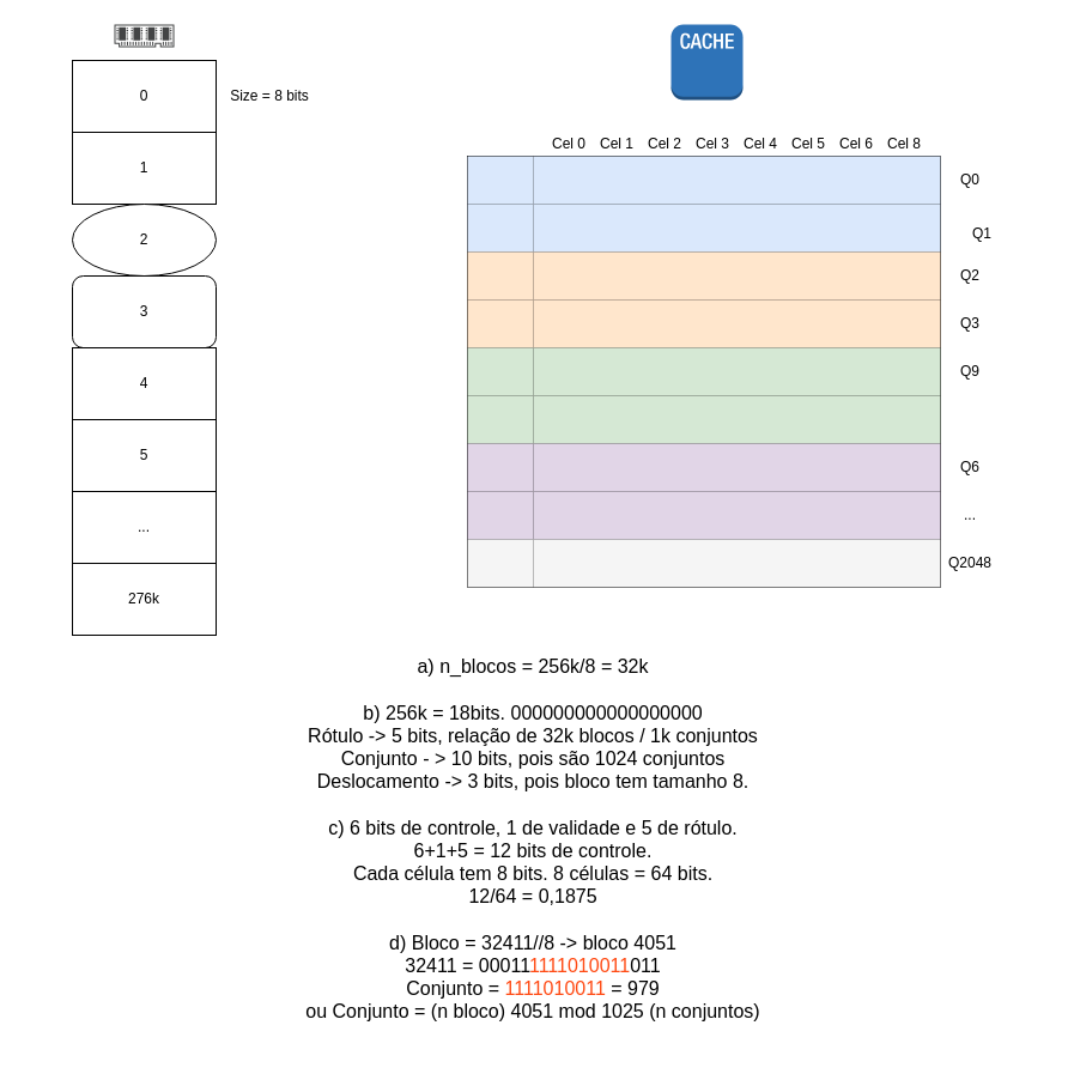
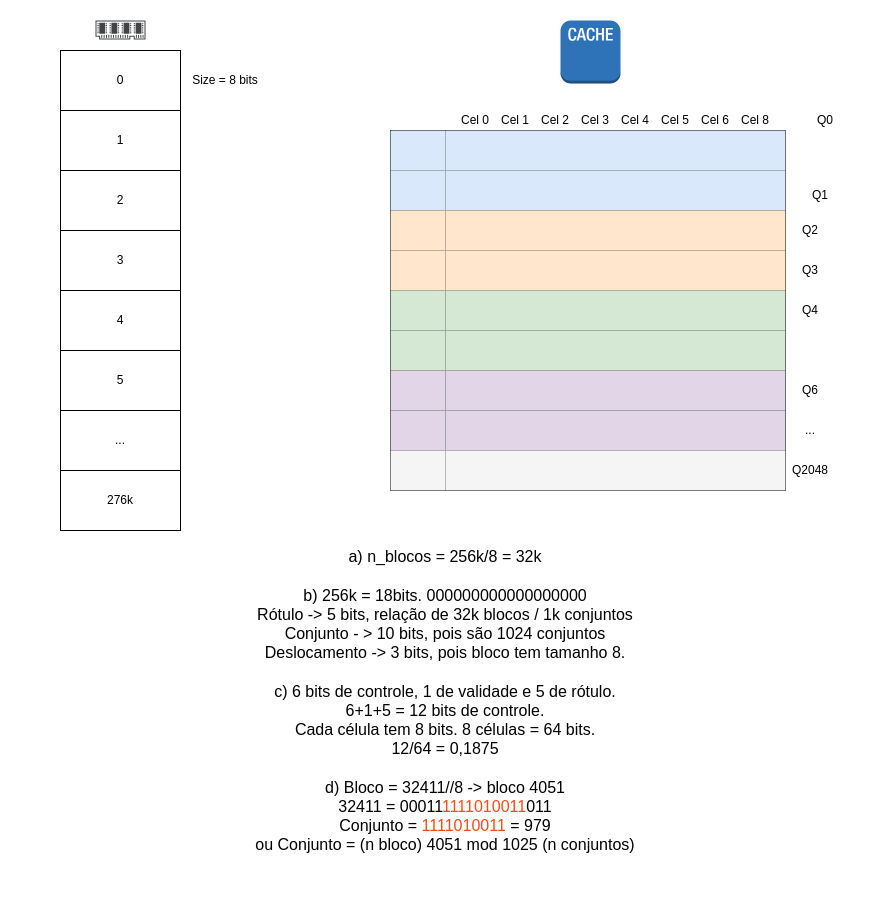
- <mxCell id="49" value="Q0" style="text;html=1;strokeColor=none;fillColor=none;align=center;verticalAlign=middle;whiteSpace=wrap;rounded=0;" parent="1" vertex="1"><mxGeometry x="790" y="140" width="40" height="20" as="geometry" /></mxCell>
+ <mxCell id="49" value="Q0" style="text;html=1;strokeColor=none;fillColor=none;align=center;verticalAlign=middle;whiteSpace=wrap;rounded=0;" parent="1" vertex="1"><mxGeometry x="805" y="110" width="40" height="20" as="geometry" /></mxCell>
- <mxCell id="4" value="2" style="ellipse;whiteSpace=wrap;html=1;" parent="1" vertex="1"><mxGeometry x="60" y="170" width="120" height="60" as="geometry" /></mxCell>
+ <mxCell id="4" value="2" style="rounded=0;whiteSpace=wrap;html=1;" parent="1" vertex="1"><mxGeometry x="60" y="170" width="120" height="60" as="geometry" /></mxCell>
- <mxCell id="5" value="3" style="whiteSpace=wrap;html=1;rounded=1;" parent="1" vertex="1"><mxGeometry x="60" y="230" width="120" height="60" as="geometry" /></mxCell>
+ <mxCell id="5" value="3" style="rounded=0;whiteSpace=wrap;html=1;" parent="1" vertex="1"><mxGeometry x="60" y="230" width="120" height="60" as="geometry" /></mxCell>
- <mxCell id="53" value="Q9" style="text;html=1;strokeColor=none;fillColor=none;align=center;verticalAlign=middle;whiteSpace=wrap;rounded=0;" parent="1" vertex="1"><mxGeometry x="790" y="300" width="40" height="20" as="geometry" /></mxCell>
+ <mxCell id="53" value="Q4" style="text;html=1;strokeColor=none;fillColor=none;align=center;verticalAlign=middle;whiteSpace=wrap;rounded=0;" parent="1" vertex="1"><mxGeometry x="790" y="300" width="40" height="20" as="geometry" /></mxCell>
